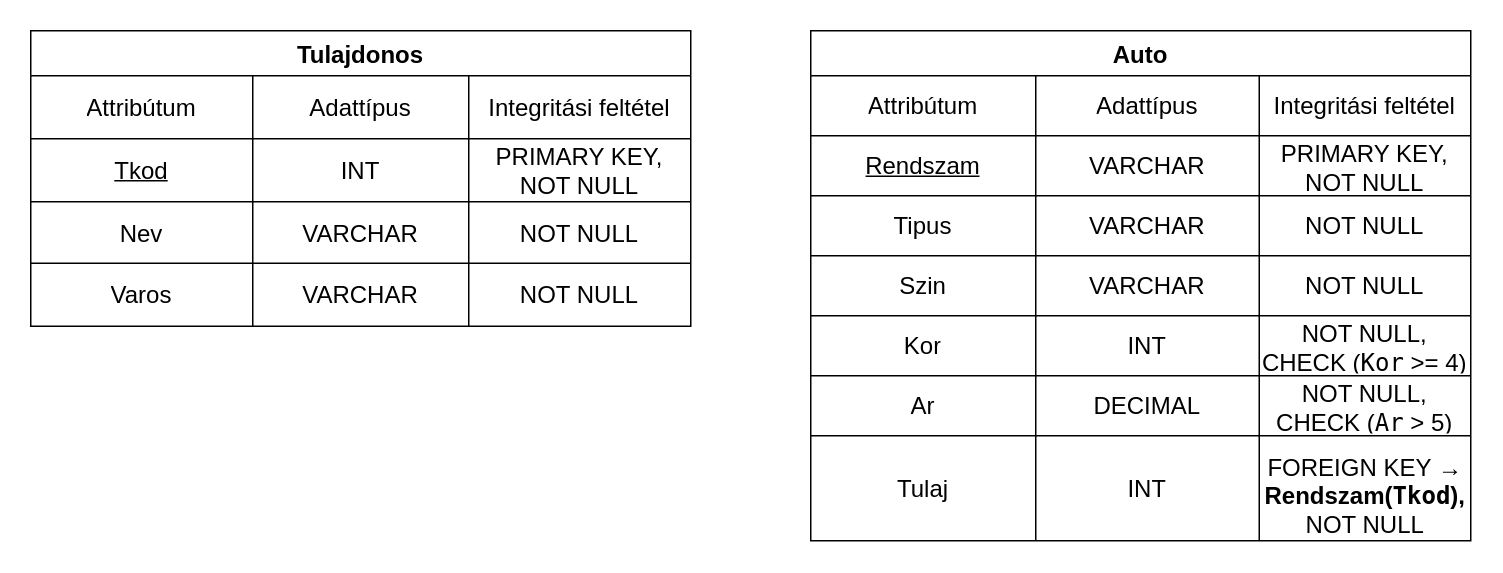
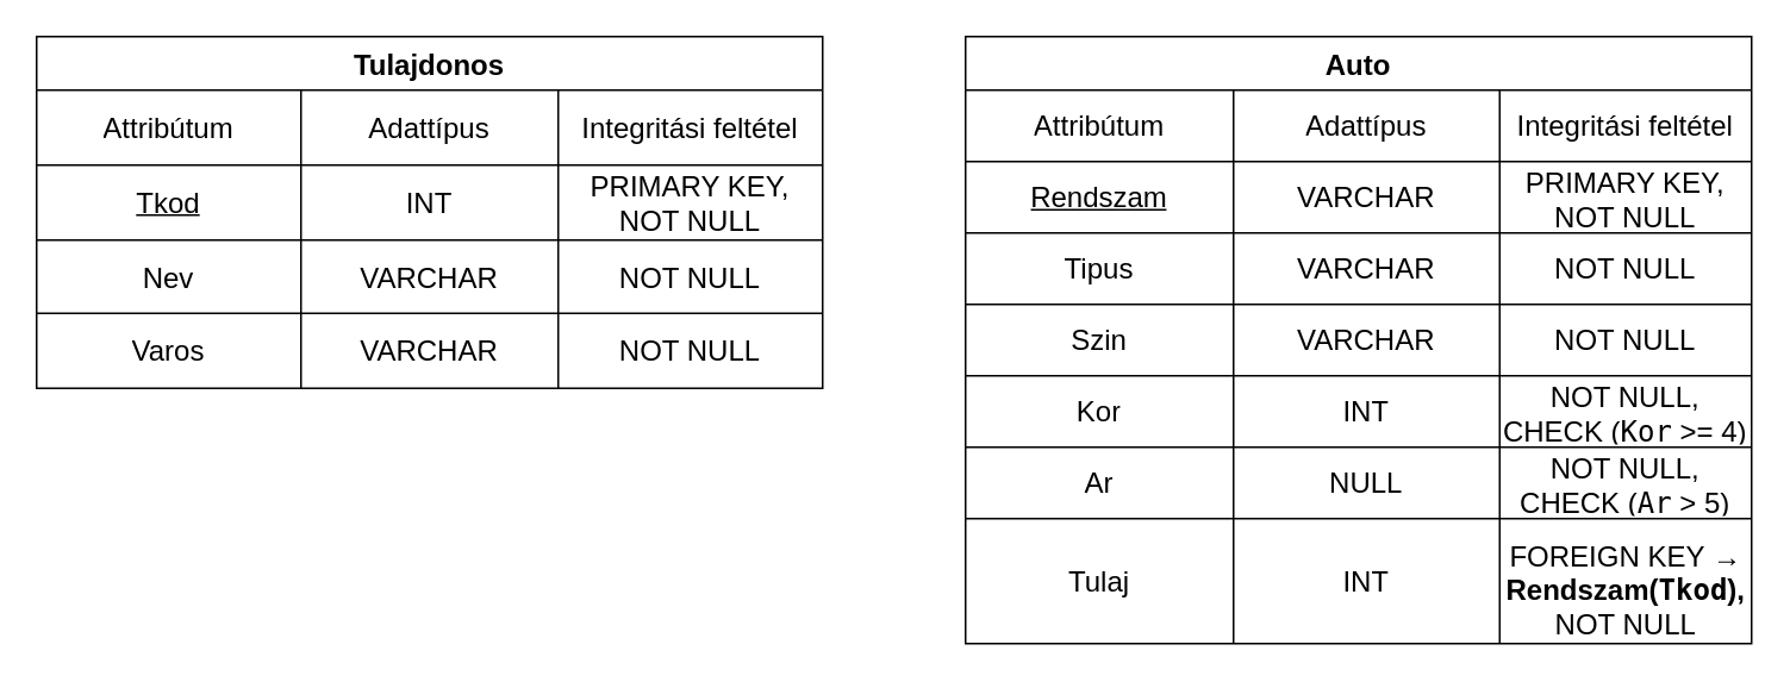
- <mxCell id="42" value="DECIMAL" style="shape=partialRectangle;html=1;whiteSpace=wrap;connectable=0;strokeColor=inherit;overflow=hidden;fillColor=none;top=0;left=0;bottom=0;right=0;pointerEvents=1;fontSize=16;" vertex="1" parent="40"><mxGeometry x="150" width="149" height="40" as="geometry"><mxRectangle width="149" height="40" as="alternateBounds" /></mxGeometry></mxCell>
+ <mxCell id="42" value="NULL" style="shape=partialRectangle;html=1;whiteSpace=wrap;connectable=0;strokeColor=inherit;overflow=hidden;fillColor=none;top=0;left=0;bottom=0;right=0;pointerEvents=1;fontSize=16;" vertex="1" parent="40"><mxGeometry x="150" width="149" height="40" as="geometry"><mxRectangle width="149" height="40" as="alternateBounds" /></mxGeometry></mxCell>
